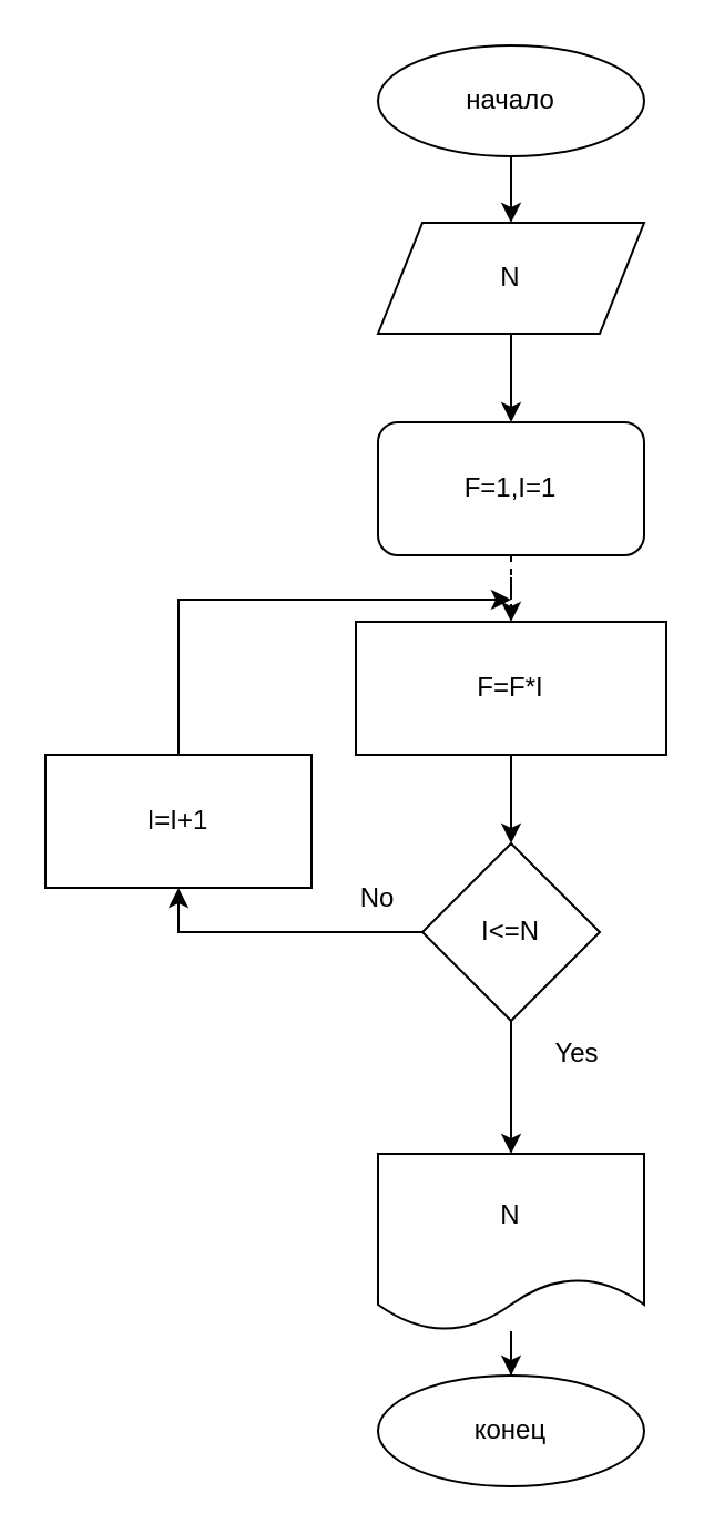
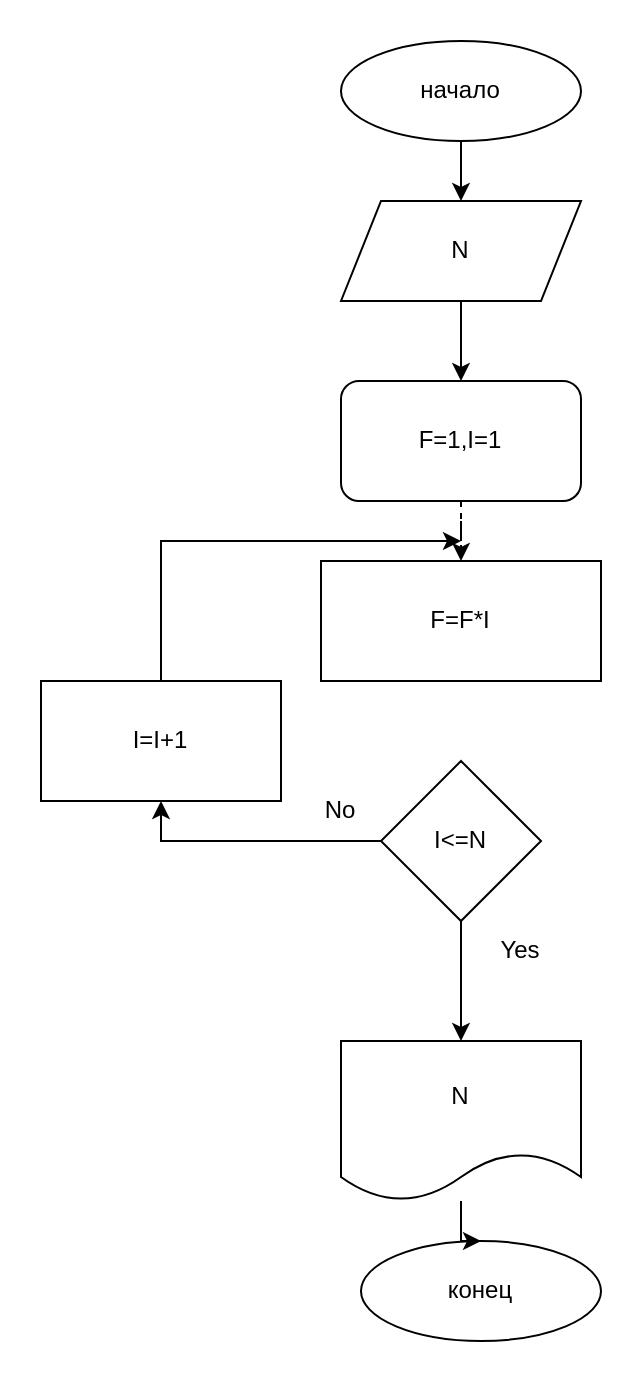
- <mxCell id="12" style="edgeStyle=orthogonalEdgeStyle;rounded=0;orthogonalLoop=1;jettySize=auto;html=1;entryX=0.5;entryY=0;entryDx=0;entryDy=0;" parent="1" source="13" target="11" edge="1"><mxGeometry relative="1" as="geometry" /></mxCell>
- <mxCell id="14" value="конец" style="ellipse;whiteSpace=wrap;html=1;" parent="1" vertex="1"><mxGeometry x="170" y="620" width="120" height="50" as="geometry" /></mxCell>
+ <mxCell id="14" value="конец" style="ellipse;whiteSpace=wrap;html=1;" parent="1" vertex="1"><mxGeometry x="180" y="620" width="120" height="50" as="geometry" /></mxCell>
